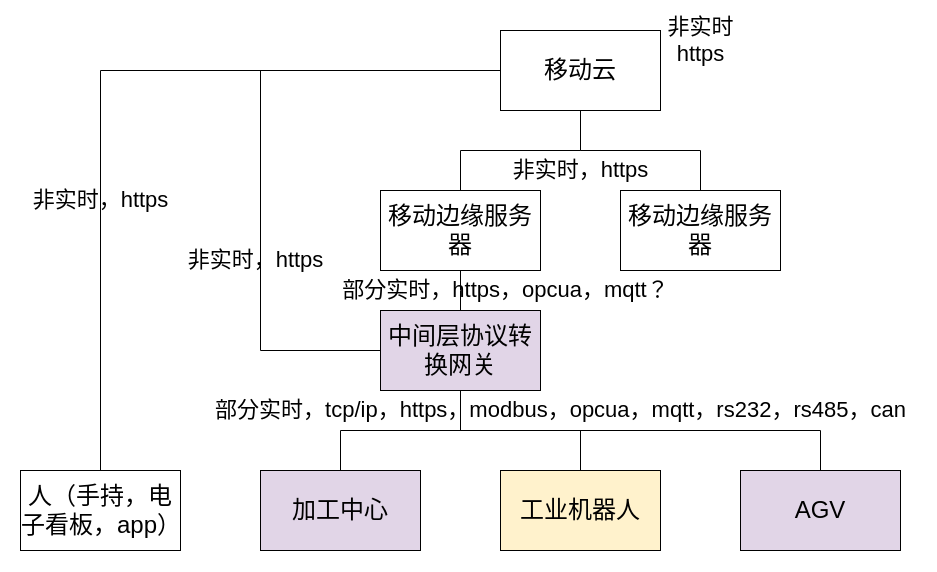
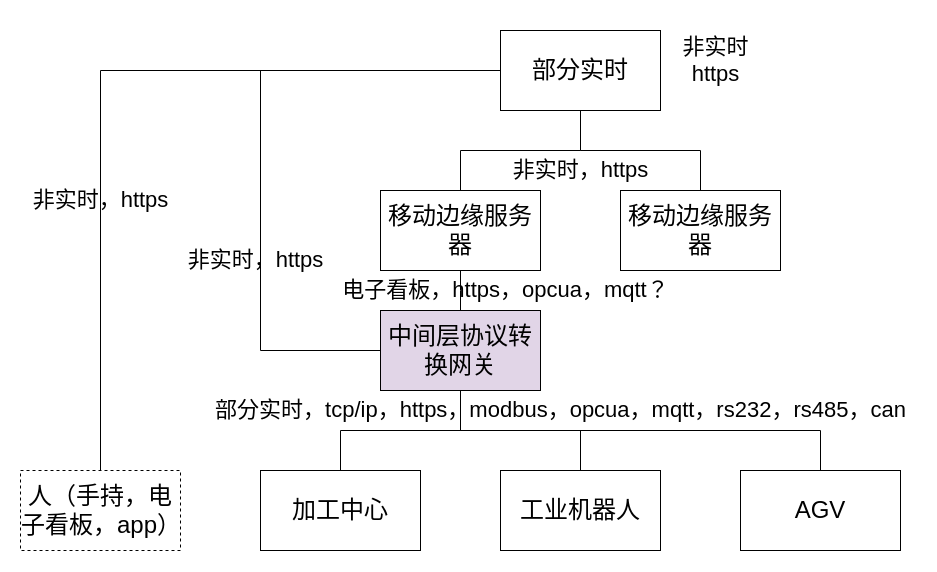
- <mxCell id="16" value="&lt;font style=&quot;font-size: 22px&quot;&gt;非实时&lt;br&gt;https&lt;/font&gt;" style="text;html=1;align=center;verticalAlign=middle;resizable=0;points=[];autosize=1;strokeWidth=5;" parent="1" vertex="1"><mxGeometry x="660" y="20" width="80" height="40" as="geometry" /></mxCell>
+ <mxCell id="16" value="&lt;font style=&quot;font-size: 22px&quot;&gt;非实时&lt;br&gt;https&lt;/font&gt;" style="text;html=1;align=center;verticalAlign=middle;resizable=0;points=[];autosize=1;strokeWidth=5;" parent="1" vertex="1"><mxGeometry x="675" y="40" width="80" height="40" as="geometry" /></mxCell>
- <mxCell id="2" value="&lt;font style=&quot;font-size: 24px&quot;&gt;移动云&lt;/font&gt;" style="rounded=0;whiteSpace=wrap;html=1;" parent="1" vertex="1"><mxGeometry x="500" y="30" width="160" height="80" as="geometry" /></mxCell>
+ <mxCell id="2" value="&lt;font style=&quot;font-size: 24px&quot;&gt;部分实时&lt;/font&gt;" style="rounded=0;whiteSpace=wrap;html=1;" parent="1" vertex="1"><mxGeometry x="500" y="30" width="160" height="80" as="geometry" /></mxCell>
- <mxCell id="14" value="&lt;font style=&quot;font-size: 22px&quot;&gt;部分实时，https，opcua，mqtt？&lt;/font&gt;" style="text;html=1;align=center;verticalAlign=middle;resizable=0;points=[];autosize=1;strokeWidth=5;" parent="1" vertex="1"><mxGeometry x="335" y="280" width="340" height="20" as="geometry" /></mxCell>
+ <mxCell id="14" value="&lt;font style=&quot;font-size: 22px&quot;&gt;电子看板，https，opcua，mqtt？&lt;/font&gt;" style="text;html=1;align=center;verticalAlign=middle;resizable=0;points=[];autosize=1;strokeWidth=5;" parent="1" vertex="1"><mxGeometry x="335" y="280" width="340" height="20" as="geometry" /></mxCell>
- <mxCell id="18" value="&lt;font style=&quot;font-size: 24px&quot;&gt;人（手持，电子看板，app）&lt;/font&gt;" style="rounded=0;whiteSpace=wrap;html=1;" parent="1" vertex="1"><mxGeometry x="20" y="470" width="160" height="80" as="geometry" /></mxCell>
+ <mxCell id="18" value="&lt;font style=&quot;font-size: 24px&quot;&gt;人（手持，电子看板，app）&lt;/font&gt;" style="rounded=0;whiteSpace=wrap;html=1;dashed=1;" parent="1" vertex="1"><mxGeometry x="20" y="470" width="160" height="80" as="geometry" /></mxCell>
- <mxCell id="9" value="&lt;font style=&quot;font-size: 24px&quot;&gt;加工中心&lt;/font&gt;" style="rounded=0;whiteSpace=wrap;html=1;fillColor=#e1d5e7;" parent="1" vertex="1"><mxGeometry x="260" y="470" width="160" height="80" as="geometry" /></mxCell>
+ <mxCell id="9" value="&lt;font style=&quot;font-size: 24px&quot;&gt;加工中心&lt;/font&gt;" style="rounded=0;whiteSpace=wrap;html=1;" parent="1" vertex="1"><mxGeometry x="260" y="470" width="160" height="80" as="geometry" /></mxCell>
- <mxCell id="10" value="&lt;span style=&quot;font-size: 24px&quot;&gt;工业机器人&lt;/span&gt;" style="rounded=0;whiteSpace=wrap;html=1;fillColor=#fff2cc;" parent="1" vertex="1"><mxGeometry x="500" y="470" width="160" height="80" as="geometry" /></mxCell>
+ <mxCell id="10" value="&lt;span style=&quot;font-size: 24px&quot;&gt;工业机器人&lt;/span&gt;" style="rounded=0;whiteSpace=wrap;html=1;" parent="1" vertex="1"><mxGeometry x="500" y="470" width="160" height="80" as="geometry" /></mxCell>
- <mxCell id="21" value="&lt;span style=&quot;font-size: 24px&quot;&gt;AGV&lt;/span&gt;" style="rounded=0;whiteSpace=wrap;html=1;fillColor=#e1d5e7;" parent="1" vertex="1"><mxGeometry x="740" y="470" width="160" height="80" as="geometry" /></mxCell>
+ <mxCell id="21" value="&lt;span style=&quot;font-size: 24px&quot;&gt;AGV&lt;/span&gt;" style="rounded=0;whiteSpace=wrap;html=1;" parent="1" vertex="1"><mxGeometry x="740" y="470" width="160" height="80" as="geometry" /></mxCell>
